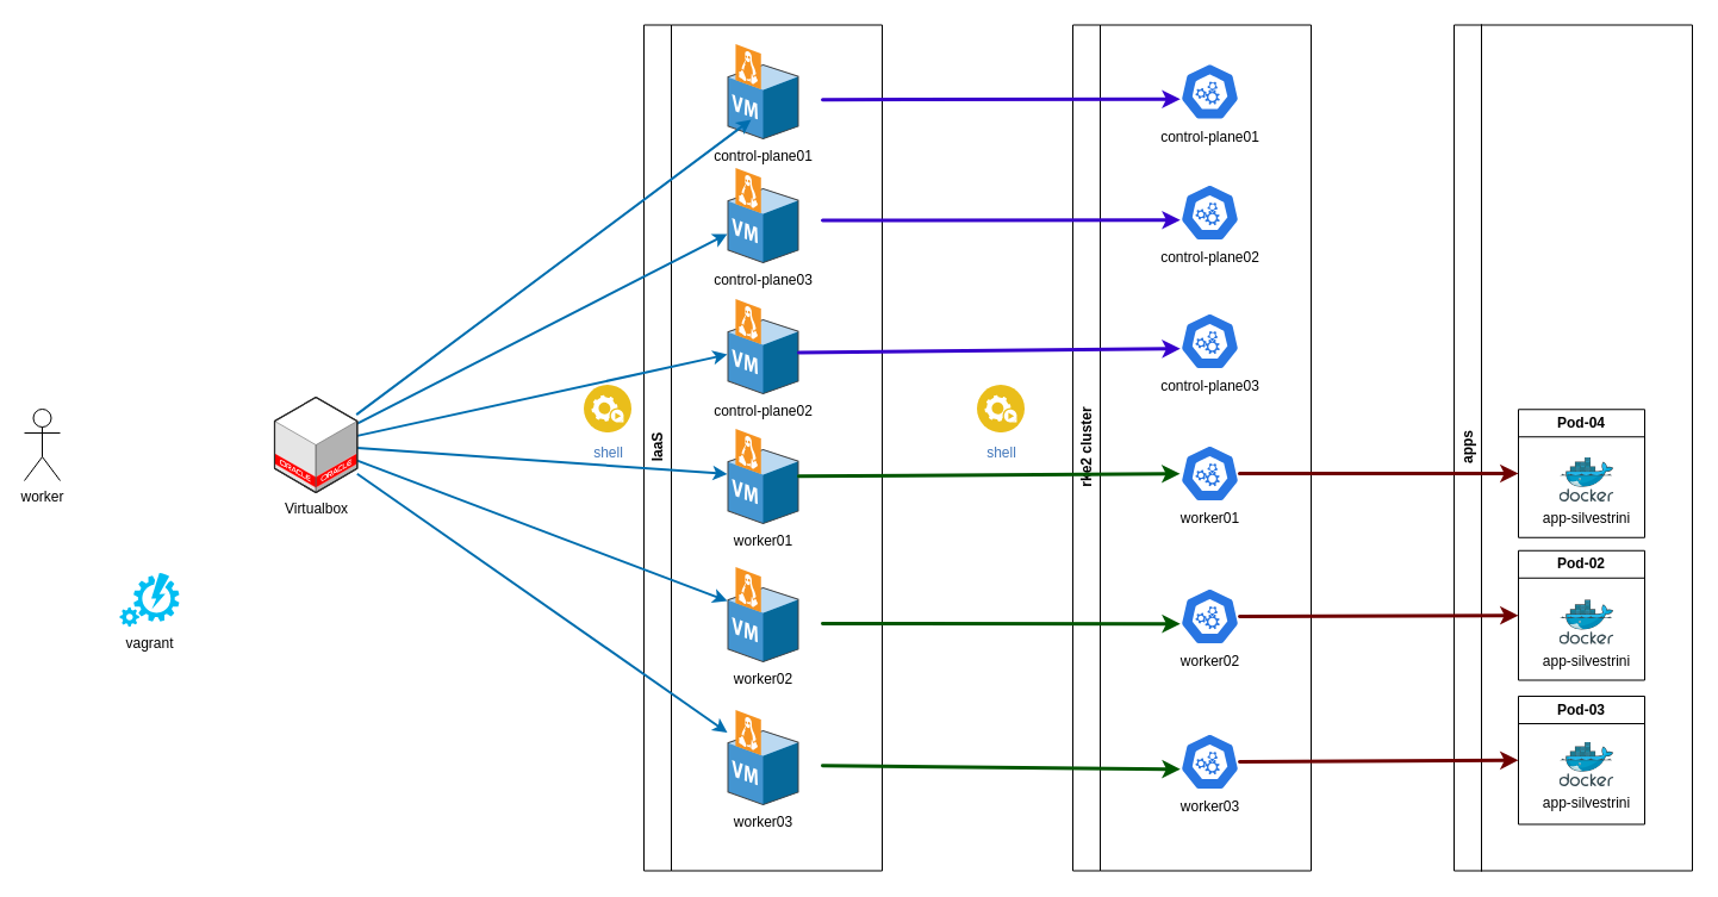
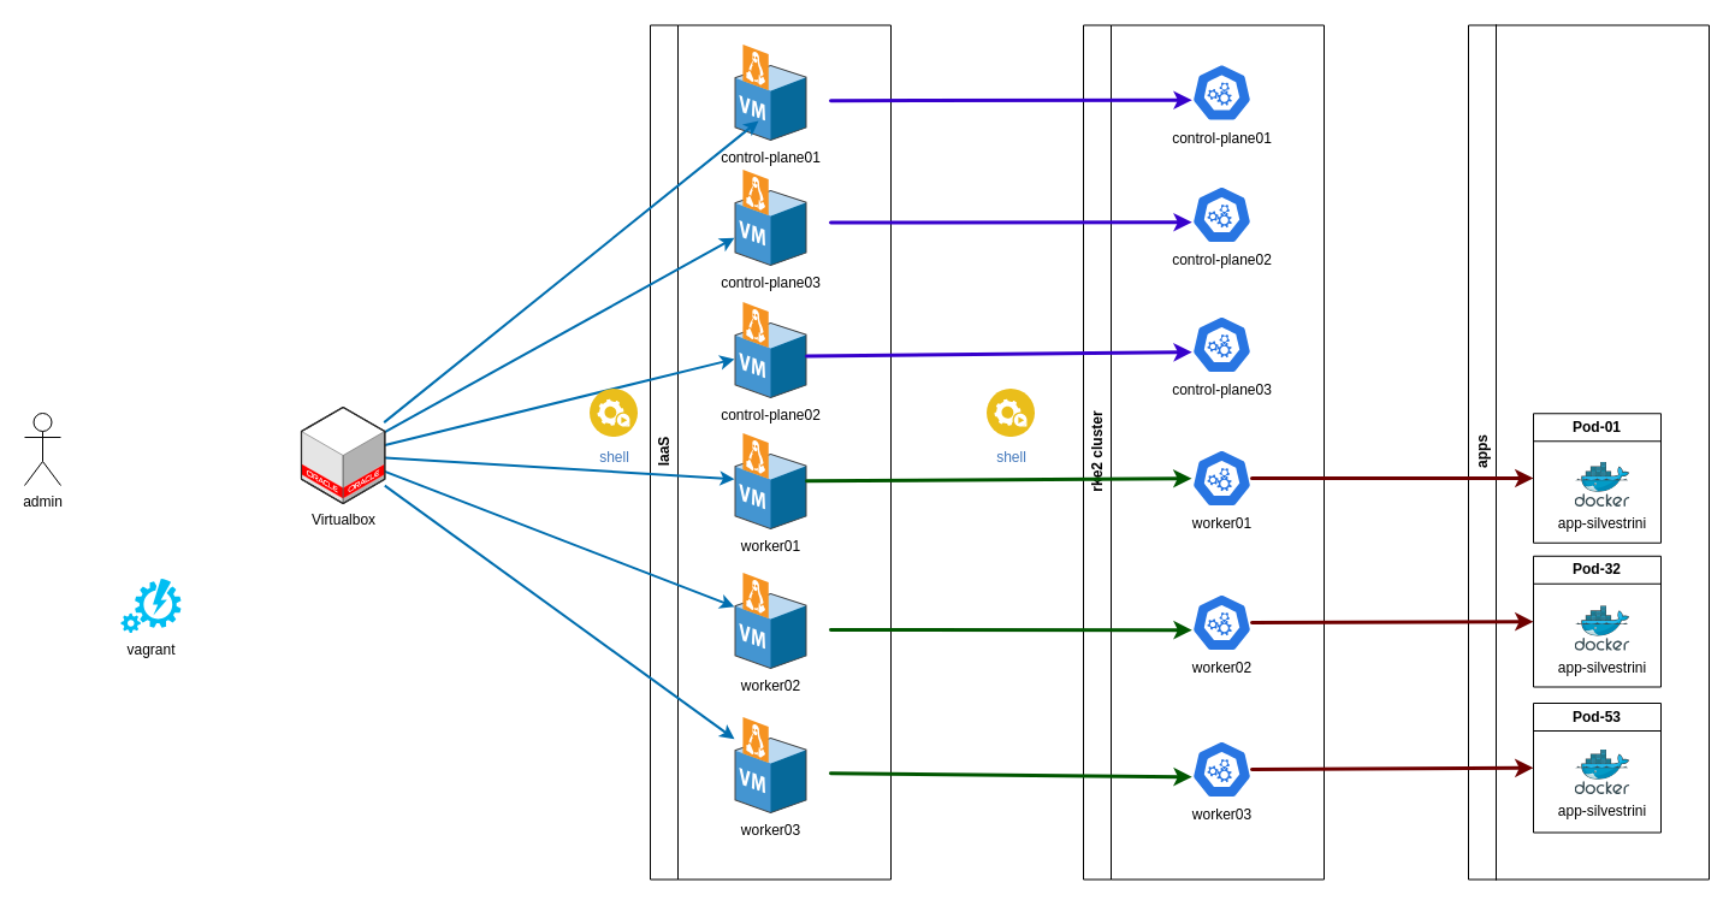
- <mxCell id="34" value="Pod-04" style="swimlane;whiteSpace=wrap;html=1;" parent="32" vertex="1"><mxGeometry x="54" y="322.75" width="106" height="107.5" as="geometry" /></mxCell>
+ <mxCell id="34" value="Pod-01" style="swimlane;whiteSpace=wrap;html=1;" parent="32" vertex="1"><mxGeometry x="54" y="322.75" width="106" height="107.5" as="geometry" /></mxCell>
- <mxCell id="23" value="Virtualbox" style="verticalLabelPosition=bottom;html=1;verticalAlign=top;strokeWidth=1;align=center;outlineConnect=0;dashed=0;outlineConnect=0;shape=mxgraph.aws3d.oracleDataCenter;fillColor=#ffffff;strokeColor=#5E5E5E;aspect=fixed;" parent="1" vertex="1"><mxGeometry x="230" y="333" width="69.3" height="80" as="geometry" /></mxCell>
+ <mxCell id="23" value="Virtualbox" style="verticalLabelPosition=bottom;html=1;verticalAlign=top;strokeWidth=1;align=center;outlineConnect=0;dashed=0;outlineConnect=0;shape=mxgraph.aws3d.oracleDataCenter;fillColor=#ffffff;strokeColor=#5E5E5E;aspect=fixed;" parent="1" vertex="1"><mxGeometry x="250" y="338" width="69.3" height="80" as="geometry" /></mxCell>
- <mxCell id="2" value="worker" style="shape=umlActor;verticalLabelPosition=bottom;verticalAlign=top;html=1;outlineConnect=0;" parent="1" vertex="1"><mxGeometry x="20" y="343" width="30" height="60" as="geometry" /></mxCell>
+ <mxCell id="2" value="admin" style="shape=umlActor;verticalLabelPosition=bottom;verticalAlign=top;html=1;outlineConnect=0;" parent="1" vertex="1"><mxGeometry x="20" y="343" width="30" height="60" as="geometry" /></mxCell>
- <mxCell id="36" value="Pod-02" style="swimlane;whiteSpace=wrap;html=1;" parent="32" vertex="1"><mxGeometry x="54" y="441.25" width="106" height="108.75" as="geometry" /></mxCell>
+ <mxCell id="36" value="Pod-32" style="swimlane;whiteSpace=wrap;html=1;" parent="32" vertex="1"><mxGeometry x="54" y="441.25" width="106" height="108.75" as="geometry" /></mxCell>
- <mxCell id="38" value="Pod-03" style="swimlane;whiteSpace=wrap;html=1;" parent="32" vertex="1"><mxGeometry x="54" y="563.5" width="106" height="107.5" as="geometry" /></mxCell>
+ <mxCell id="38" value="Pod-53" style="swimlane;whiteSpace=wrap;html=1;" parent="32" vertex="1"><mxGeometry x="54" y="563.5" width="106" height="107.5" as="geometry" /></mxCell>
